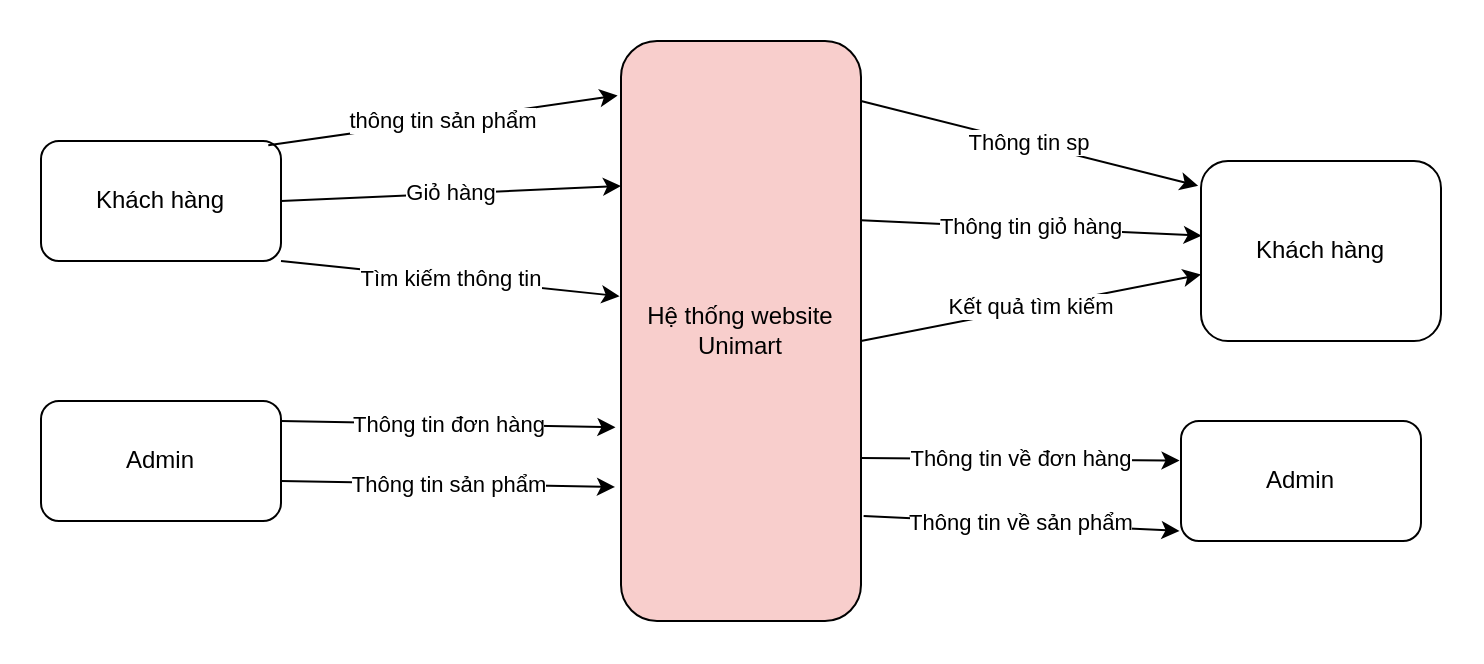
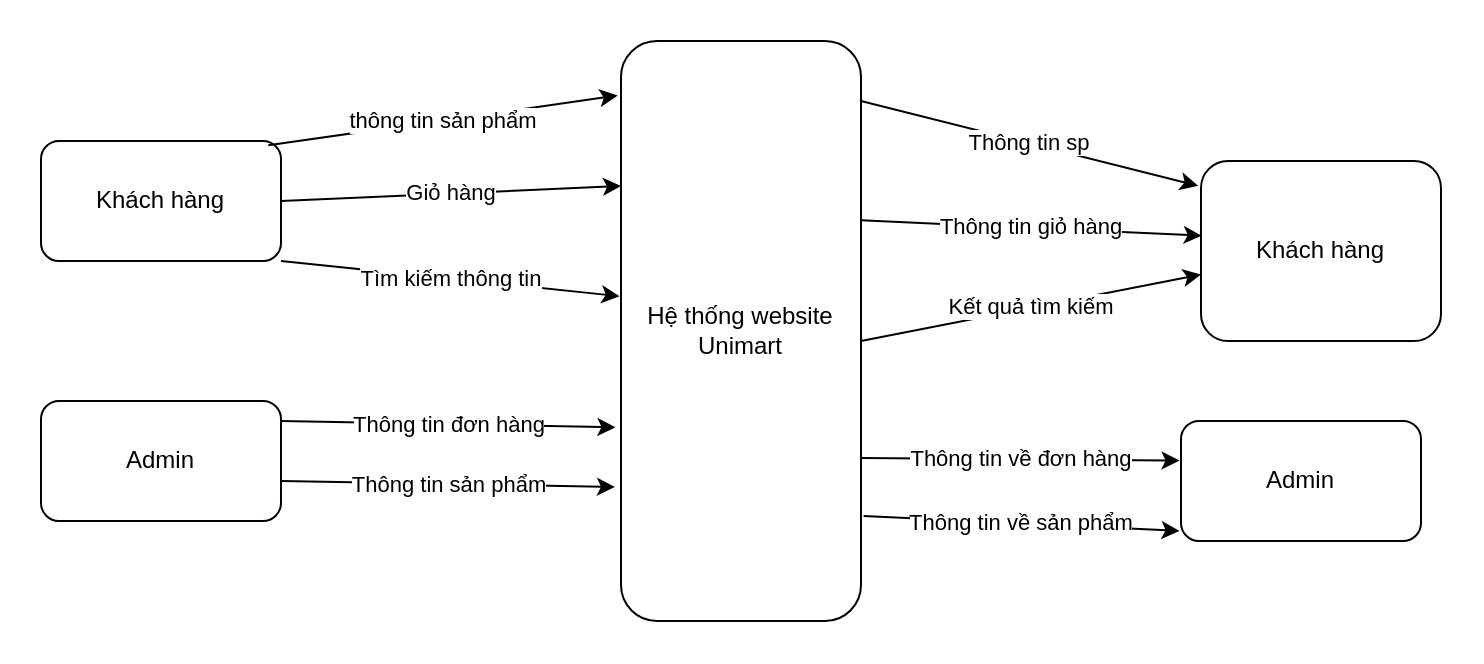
- <mxCell id="4" value="Hệ thống website Unimart" style="rounded=1;whiteSpace=wrap;html=1;fillColor=#f8cecc;" vertex="1" parent="1"><mxGeometry x="310" y="20" width="120" height="290" as="geometry" /></mxCell>
+ <mxCell id="4" value="Hệ thống website Unimart" style="rounded=1;whiteSpace=wrap;html=1;" vertex="1" parent="1"><mxGeometry x="310" y="20" width="120" height="290" as="geometry" /></mxCell>
